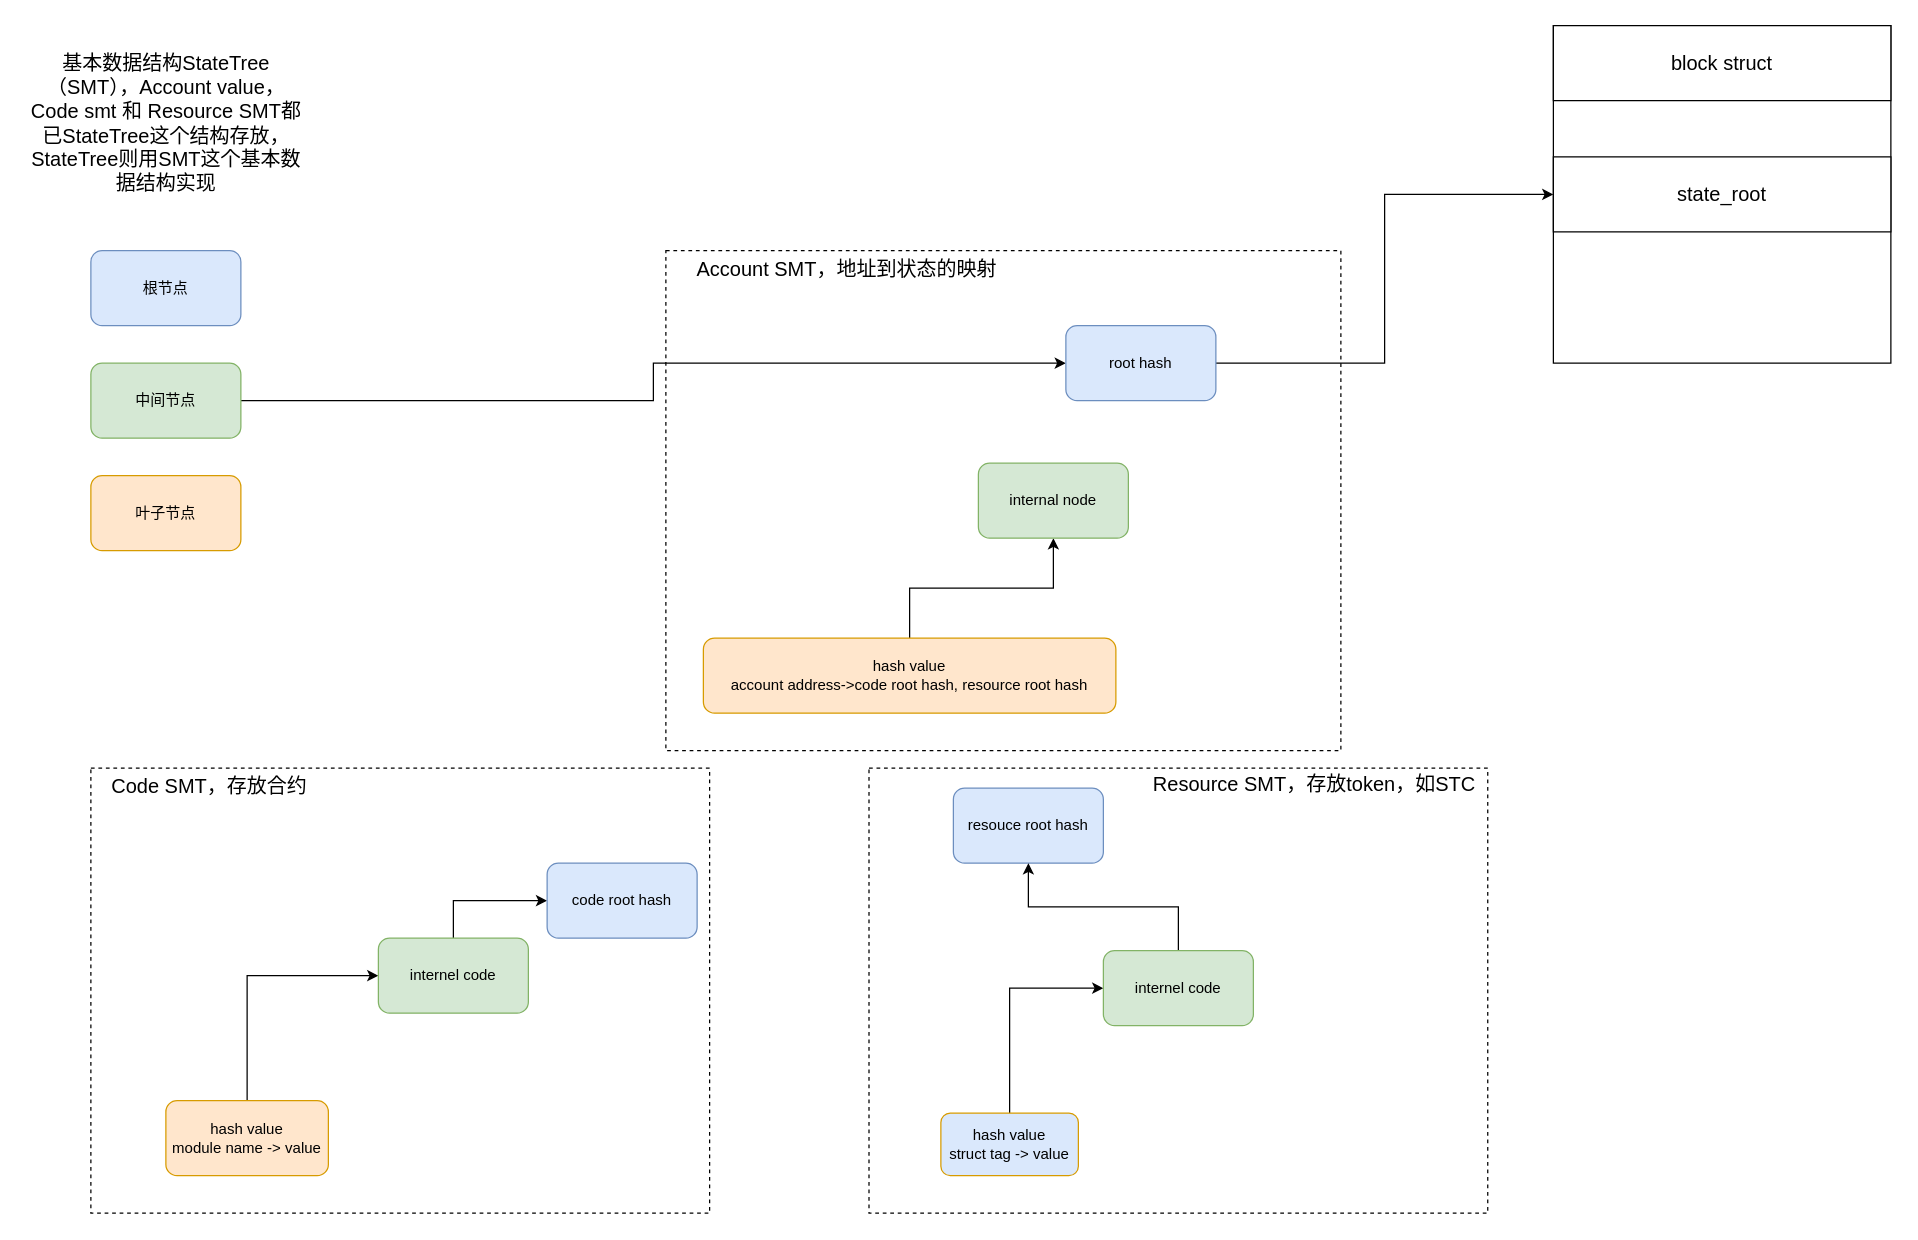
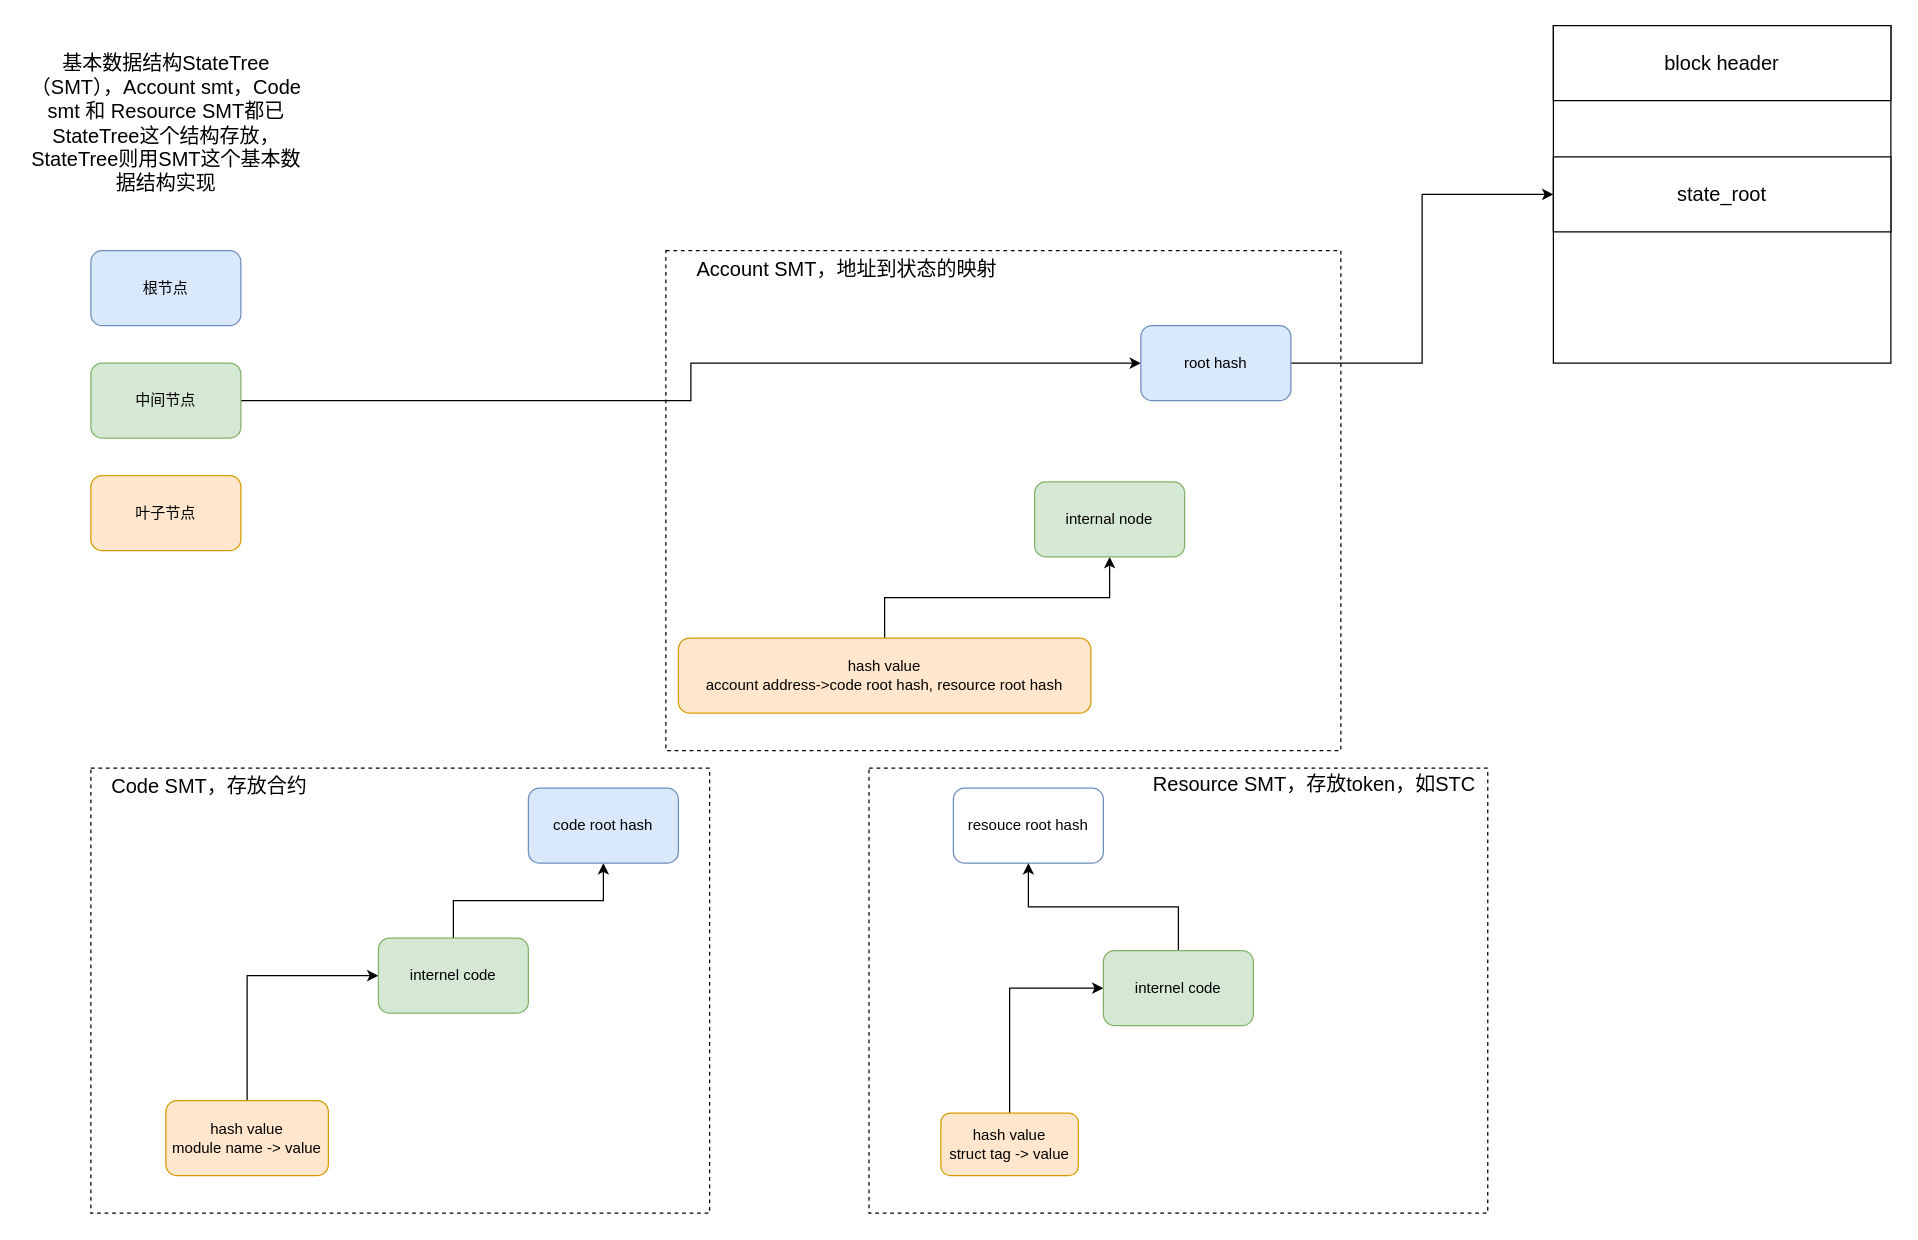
- <mxCell id="26" value="block struct" style="rounded=0;whiteSpace=wrap;html=1;fontSize=16;fillColor=default;" vertex="1" parent="1"><mxGeometry x="1242" y="20" width="270" height="60" as="geometry" /></mxCell>
+ <mxCell id="26" value="block header" style="rounded=0;whiteSpace=wrap;html=1;fontSize=16;fillColor=default;" vertex="1" parent="1"><mxGeometry x="1242" y="20" width="270" height="60" as="geometry" /></mxCell>
- <mxCell id="30" value="基本数据结构StateTree（SMT），Account value，Code smt 和 Resource SMT都已StateTree这个结构存放，StateTree则用SMT这个基本数据结构实现" style="text;html=1;strokeColor=none;fillColor=none;align=center;verticalAlign=top;whiteSpace=wrap;rounded=0;fontSize=16;" vertex="1" parent="1"><mxGeometry x="20" y="34" width="225" height="146" as="geometry" /></mxCell>
+ <mxCell id="30" value="基本数据结构StateTree（SMT），Account smt，Code smt 和 Resource SMT都已StateTree这个结构存放，StateTree则用SMT这个基本数据结构实现" style="text;html=1;strokeColor=none;fillColor=none;align=center;verticalAlign=top;whiteSpace=wrap;rounded=0;fontSize=16;" vertex="1" parent="1"><mxGeometry x="20" y="34" width="225" height="146" as="geometry" /></mxCell>
- <mxCell id="7" value="root hash" style="rounded=1;whiteSpace=wrap;html=1;fillColor=#dae8fc;strokeColor=#6c8ebf;" vertex="1" parent="1"><mxGeometry x="852" y="260" width="120" height="60" as="geometry" /></mxCell>
+ <mxCell id="7" value="root hash" style="rounded=1;whiteSpace=wrap;html=1;fillColor=#dae8fc;strokeColor=#6c8ebf;" vertex="1" parent="1"><mxGeometry x="912" y="260" width="120" height="60" as="geometry" /></mxCell>
- <mxCell id="9" value="internal node" style="rounded=1;whiteSpace=wrap;html=1;fillColor=#d5e8d4;strokeColor=#82b366;" vertex="1" parent="1"><mxGeometry x="782" y="370" width="120" height="60" as="geometry" /></mxCell>
+ <mxCell id="9" value="internal node" style="rounded=1;whiteSpace=wrap;html=1;fillColor=#d5e8d4;strokeColor=#82b366;" vertex="1" parent="1"><mxGeometry x="827" y="385" width="120" height="60" as="geometry" /></mxCell>
- <mxCell id="10" value="hash value&lt;br&gt;account address-&amp;gt;code root hash, resource root hash" style="rounded=1;whiteSpace=wrap;html=1;fillColor=#ffe6cc;strokeColor=#d79b00;" vertex="1" parent="1"><mxGeometry x="562" y="510" width="330" height="60" as="geometry" /></mxCell>
+ <mxCell id="10" value="hash value&lt;br&gt;account address-&amp;gt;code root hash, resource root hash" style="rounded=1;whiteSpace=wrap;html=1;fillColor=#ffe6cc;strokeColor=#d79b00;" vertex="1" parent="1"><mxGeometry x="542" y="510" width="330" height="60" as="geometry" /></mxCell>
- <mxCell id="13" value="resouce root hash" style="rounded=1;whiteSpace=wrap;html=1;fillColor=#dae8fc;strokeColor=#6c8ebf;" vertex="1" parent="1"><mxGeometry x="762" y="630" width="120" height="60" as="geometry" /></mxCell>
+ <mxCell id="13" value="resouce root hash" style="rounded=1;whiteSpace=wrap;html=1;fillColor=#ffffff;strokeColor=#6c8ebf;" vertex="1" parent="1"><mxGeometry x="762" y="630" width="120" height="60" as="geometry" /></mxCell>
- <mxCell id="12" value="code root hash" style="rounded=1;whiteSpace=wrap;html=1;fillColor=#dae8fc;strokeColor=#6c8ebf;" vertex="1" parent="1"><mxGeometry x="437" y="690" width="120" height="60" as="geometry" /></mxCell>
+ <mxCell id="12" value="code root hash" style="rounded=1;whiteSpace=wrap;html=1;fillColor=#dae8fc;strokeColor=#6c8ebf;" vertex="1" parent="1"><mxGeometry x="422" y="630" width="120" height="60" as="geometry" /></mxCell>
- <mxCell id="20" value="hash value&lt;br&gt;struct tag -&amp;gt; value" style="rounded=1;whiteSpace=wrap;html=1;fillColor=#dae8fc;strokeColor=#d79b00;" vertex="1" parent="1"><mxGeometry x="752" y="890" width="110" height="50" as="geometry" /></mxCell>
+ <mxCell id="20" value="hash value&lt;br&gt;struct tag -&amp;gt; value" style="rounded=1;whiteSpace=wrap;html=1;fillColor=#ffe6cc;strokeColor=#d79b00;" vertex="1" parent="1"><mxGeometry x="752" y="890" width="110" height="50" as="geometry" /></mxCell>
